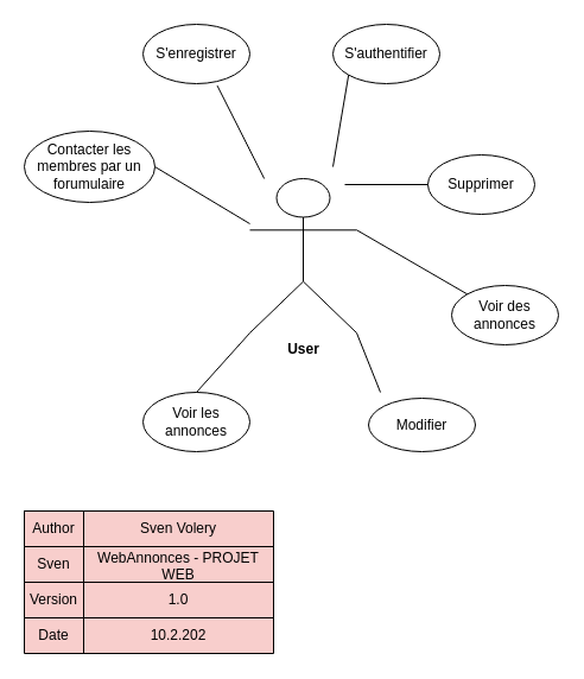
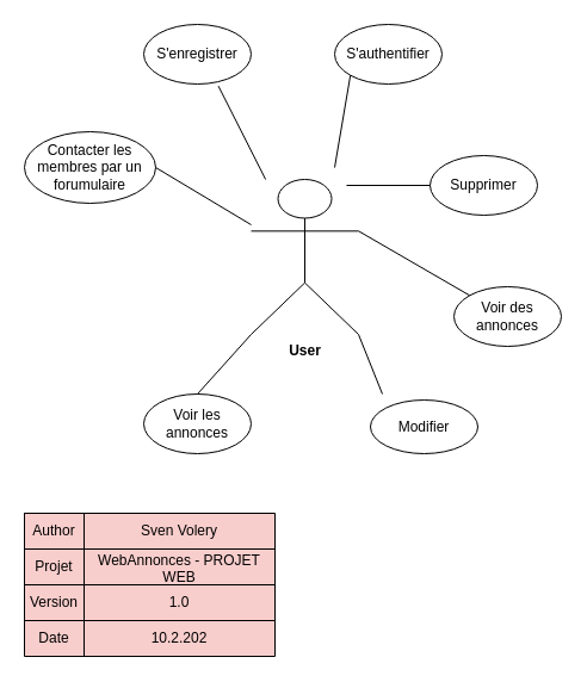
- <mxCell id="22" value="Sven" style="shape=partialRectangle;html=1;whiteSpace=wrap;connectable=0;fillColor=none;top=0;left=0;bottom=0;right=0;overflow=hidden;" vertex="1" parent="21"><mxGeometry width="50" height="30" as="geometry" /></mxCell>
+ <mxCell id="22" value="Projet" style="shape=partialRectangle;html=1;whiteSpace=wrap;connectable=0;fillColor=none;top=0;left=0;bottom=0;right=0;overflow=hidden;" vertex="1" parent="21"><mxGeometry width="50" height="30" as="geometry" /></mxCell>
